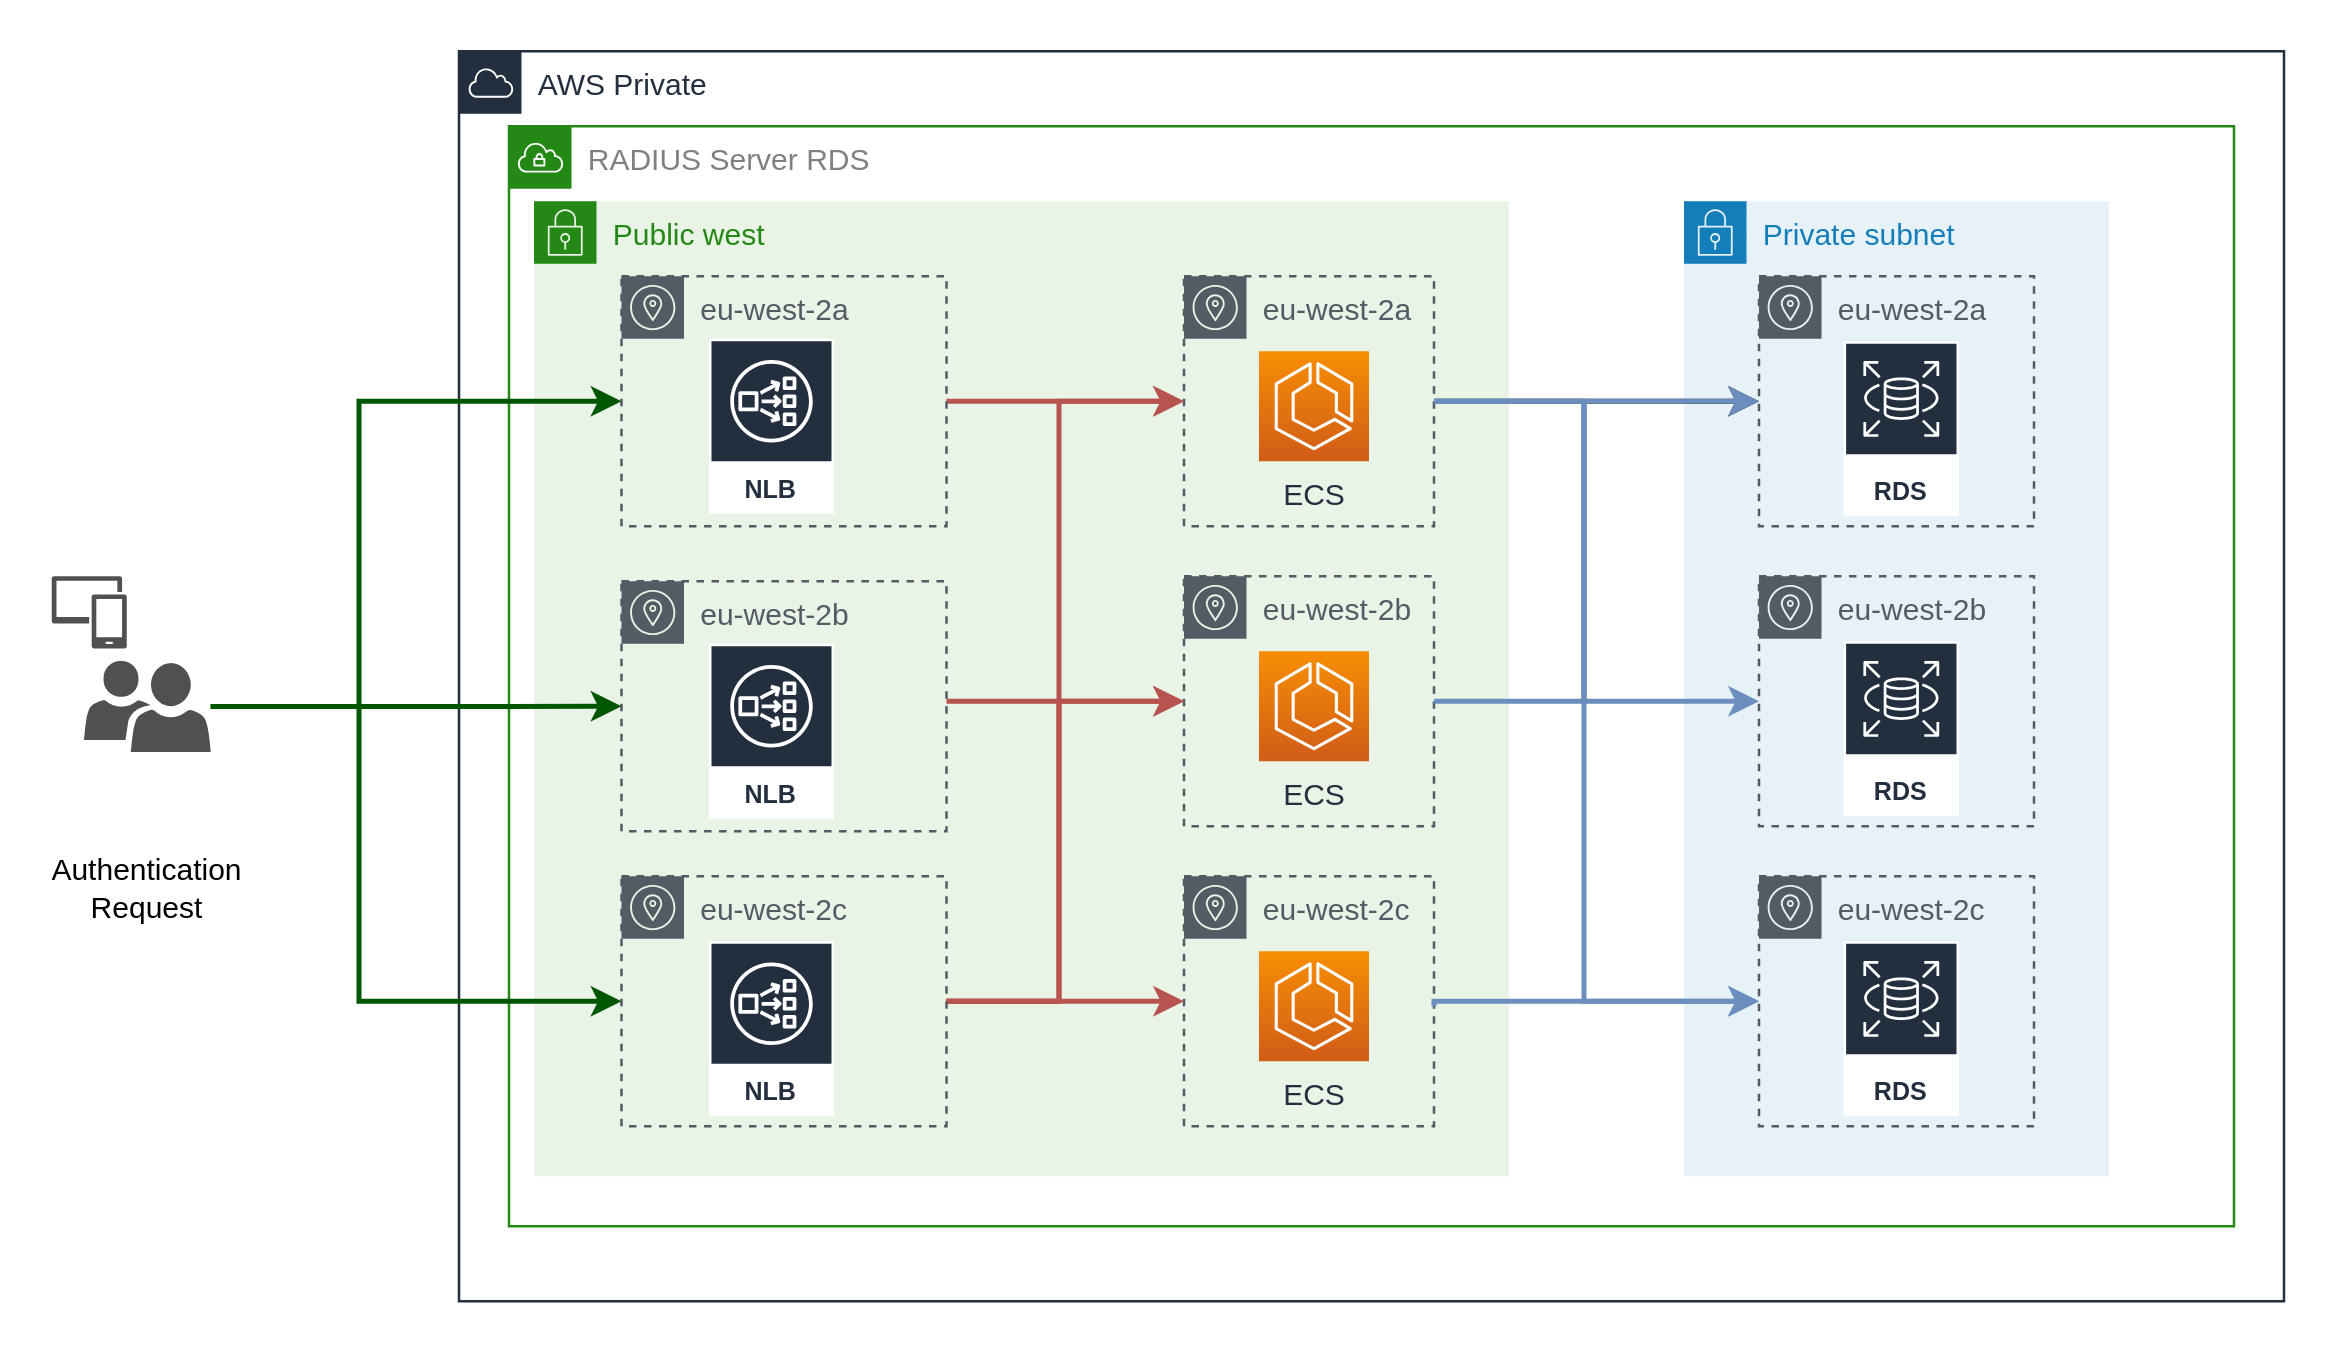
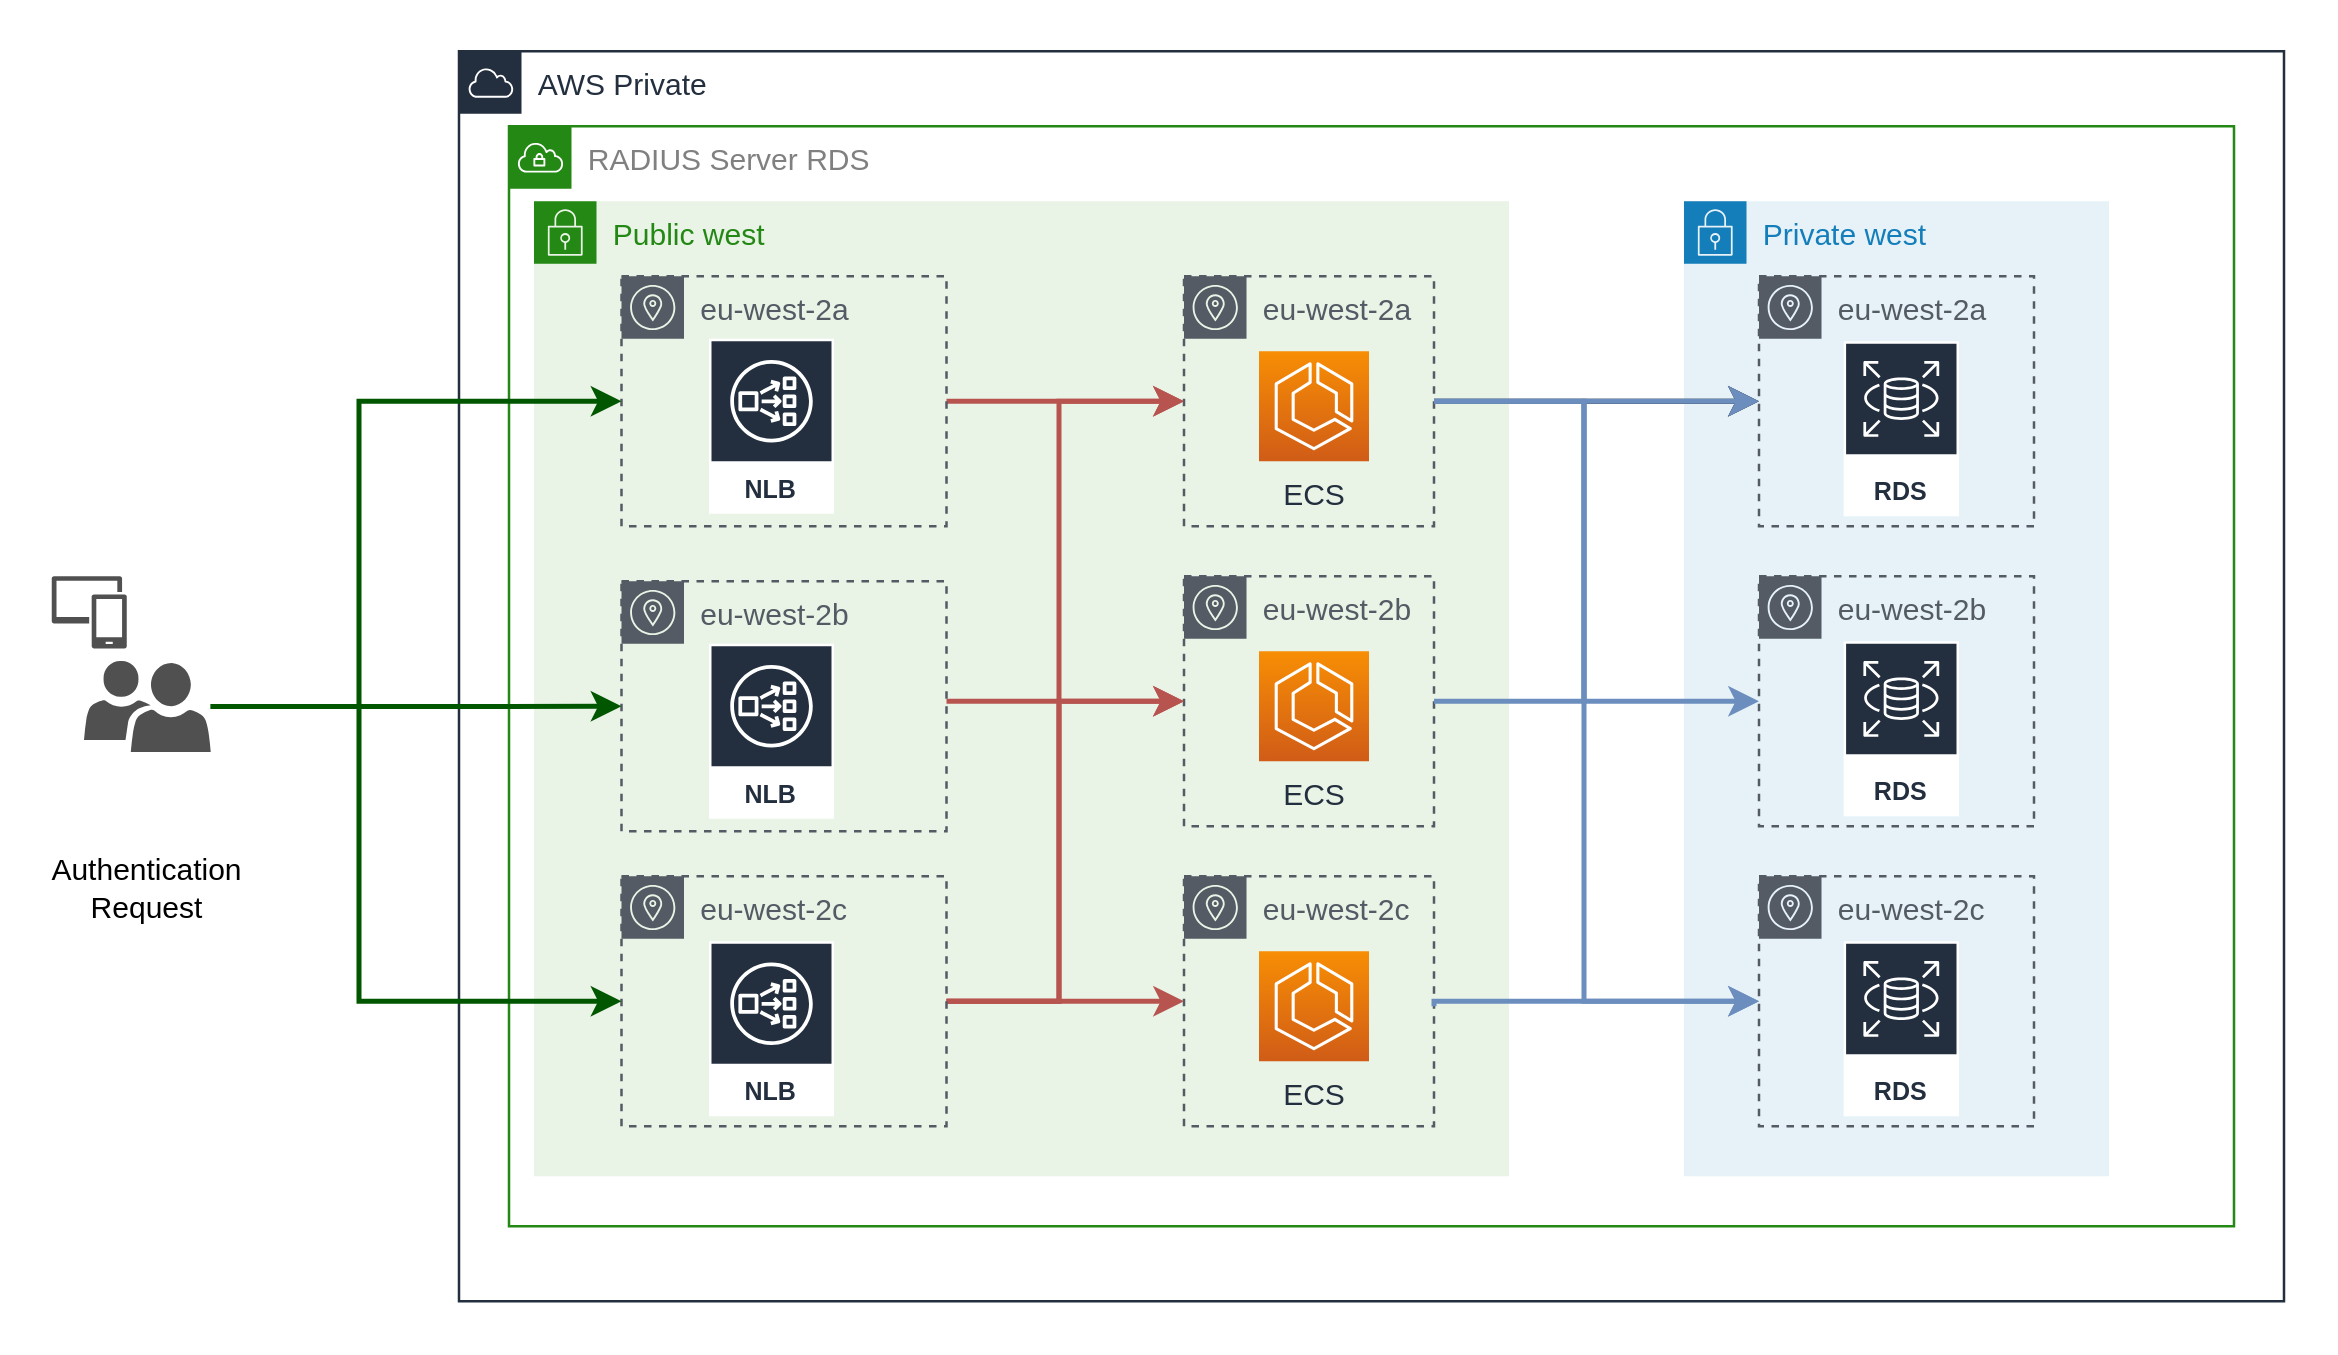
- <mxCell id="21" value="Private subnet" style="points=[[0,0],[0.25,0],[0.5,0],[0.75,0],[1,0],[1,0.25],[1,0.5],[1,0.75],[1,1],[0.75,1],[0.5,1],[0.25,1],[0,1],[0,0.75],[0,0.5],[0,0.25]];outlineConnect=0;gradientColor=none;html=1;whiteSpace=wrap;fontSize=12;fontStyle=0;container=1;pointerEvents=0;collapsible=0;recursiveResize=0;shape=mxgraph.aws4.group;grIcon=mxgraph.aws4.group_security_group;grStroke=0;strokeColor=#147EBA;fillColor=#E6F2F8;verticalAlign=top;align=left;spacingLeft=30;fontColor=#147EBA;dashed=0;" parent="3" vertex="1"><mxGeometry x="470" y="30" width="170" height="390" as="geometry" /></mxCell>
+ <mxCell id="21" value="Private west" style="points=[[0,0],[0.25,0],[0.5,0],[0.75,0],[1,0],[1,0.25],[1,0.5],[1,0.75],[1,1],[0.75,1],[0.5,1],[0.25,1],[0,1],[0,0.75],[0,0.5],[0,0.25]];outlineConnect=0;gradientColor=none;html=1;whiteSpace=wrap;fontSize=12;fontStyle=0;container=1;pointerEvents=0;collapsible=0;recursiveResize=0;shape=mxgraph.aws4.group;grIcon=mxgraph.aws4.group_security_group;grStroke=0;strokeColor=#147EBA;fillColor=#E6F2F8;verticalAlign=top;align=left;spacingLeft=30;fontColor=#147EBA;dashed=0;" parent="3" vertex="1"><mxGeometry x="470" y="30" width="170" height="390" as="geometry" /></mxCell>
